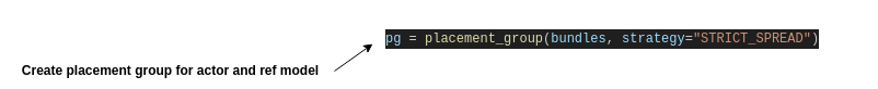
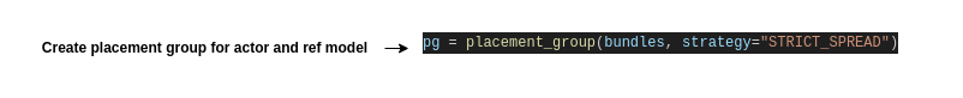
- <mxCell id="2" value="Create placement group for actor and ref model" style="text;align=center;fontStyle=1;verticalAlign=middle;spacingLeft=3;spacingRight=3;strokeColor=none;rotatable=0;points=[[0,0.5],[1,0.5]];portConstraint=eastwest;html=1;" vertex="1" parent="1"><mxGeometry x="5" y="55" width="300" height="20" as="geometry" /></mxCell>
+ <mxCell id="2" value="Create placement group for actor and ref model" style="text;align=center;fontStyle=1;verticalAlign=middle;spacingLeft=3;spacingRight=3;strokeColor=none;rotatable=0;points=[[0,0.5],[1,0.5]];portConstraint=eastwest;html=1;" vertex="1" parent="1"><mxGeometry x="20" y="30" width="300" height="20" as="geometry" /></mxCell>
